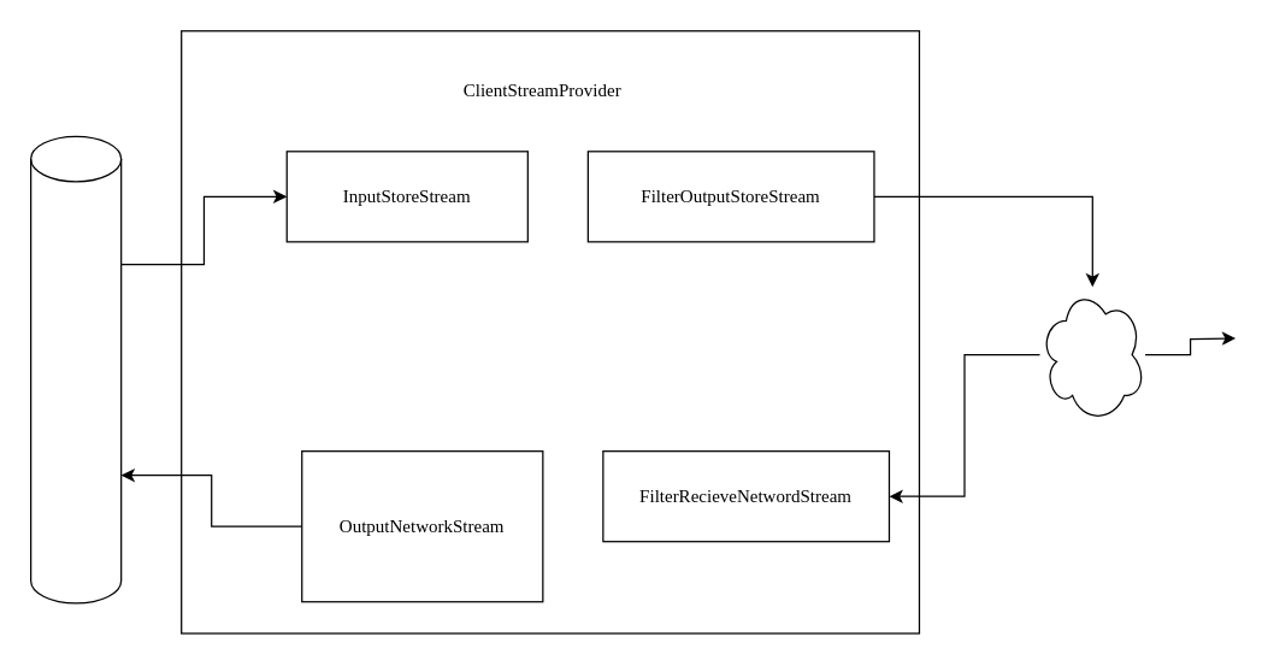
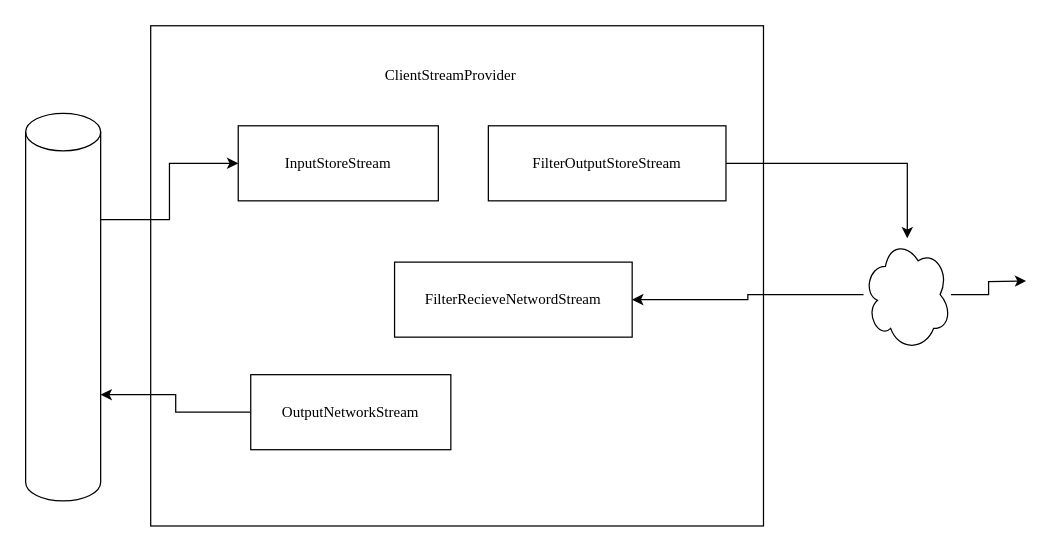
- <mxCell id="14" value="&lt;p class=&quot;p1&quot; style=&quot;margin: 0px ; font-stretch: normal ; line-height: normal ; font-family: &amp;#34;menlo&amp;#34;&quot;&gt;FilterRecieveNetwordStream&lt;/p&gt;" style="rounded=0;whiteSpace=wrap;html=1;" vertex="1" parent="1"><mxGeometry x="400" y="299" width="190" height="60" as="geometry" /></mxCell>
+ <mxCell id="14" value="&lt;p class=&quot;p1&quot; style=&quot;margin: 0px ; font-stretch: normal ; line-height: normal ; font-family: &amp;#34;menlo&amp;#34;&quot;&gt;FilterRecieveNetwordStream&lt;/p&gt;" style="rounded=0;whiteSpace=wrap;html=1;" vertex="1" parent="1"><mxGeometry x="315" y="209" width="190" height="60" as="geometry" /></mxCell>
- <mxCell id="13" value="&lt;p class=&quot;p1&quot; style=&quot;margin: 0px ; font-stretch: normal ; line-height: normal ; font-family: &amp;#34;menlo&amp;#34;&quot;&gt;OutputNetworkStream&lt;/p&gt;" style="rounded=0;whiteSpace=wrap;html=1;" vertex="1" parent="1"><mxGeometry x="200" y="299" width="160" height="100" as="geometry" /></mxCell>
+ <mxCell id="13" value="&lt;p class=&quot;p1&quot; style=&quot;margin: 0px ; font-stretch: normal ; line-height: normal ; font-family: &amp;#34;menlo&amp;#34;&quot;&gt;OutputNetworkStream&lt;/p&gt;" style="rounded=0;whiteSpace=wrap;html=1;" vertex="1" parent="1"><mxGeometry x="200" y="299" width="160" height="60" as="geometry" /></mxCell>
